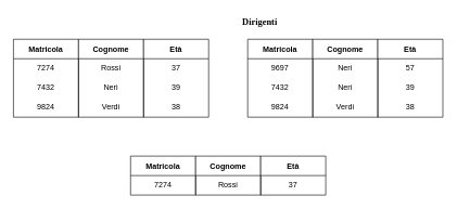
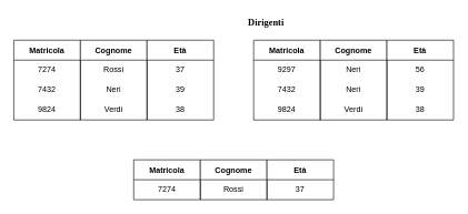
- <mxCell id="15" value="9697" style="text;strokeColor=none;fillColor=none;spacingLeft=4;spacingRight=4;overflow=hidden;rotatable=0;points=[[0,0.5],[1,0.5]];portConstraint=eastwest;fontSize=12;align=center;" parent="14" vertex="1"><mxGeometry y="30" width="100" height="30" as="geometry" /></mxCell>
+ <mxCell id="15" value="9297" style="text;strokeColor=none;fillColor=none;spacingLeft=4;spacingRight=4;overflow=hidden;rotatable=0;points=[[0,0.5],[1,0.5]];portConstraint=eastwest;fontSize=12;align=center;" parent="14" vertex="1"><mxGeometry y="30" width="100" height="30" as="geometry" /></mxCell>
- <mxCell id="23" value="57" style="text;strokeColor=none;fillColor=none;spacingLeft=4;spacingRight=4;overflow=hidden;rotatable=0;points=[[0,0.5],[1,0.5]];portConstraint=eastwest;fontSize=12;align=center;" parent="22" vertex="1"><mxGeometry y="30" width="100" height="30" as="geometry" /></mxCell>
+ <mxCell id="23" value="56" style="text;strokeColor=none;fillColor=none;spacingLeft=4;spacingRight=4;overflow=hidden;rotatable=0;points=[[0,0.5],[1,0.5]];portConstraint=eastwest;fontSize=12;align=center;" parent="22" vertex="1"><mxGeometry y="30" width="100" height="30" as="geometry" /></mxCell>
